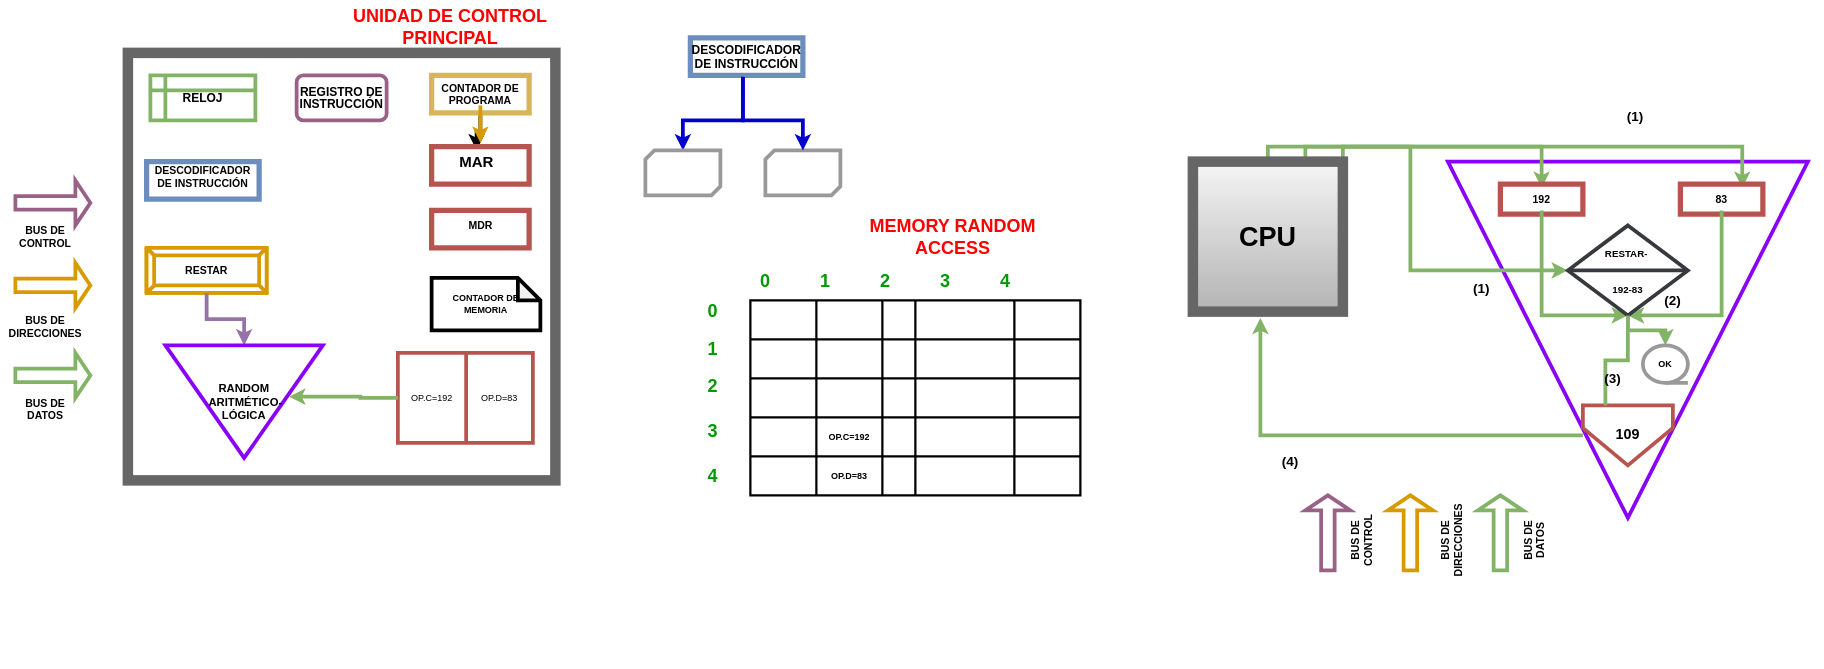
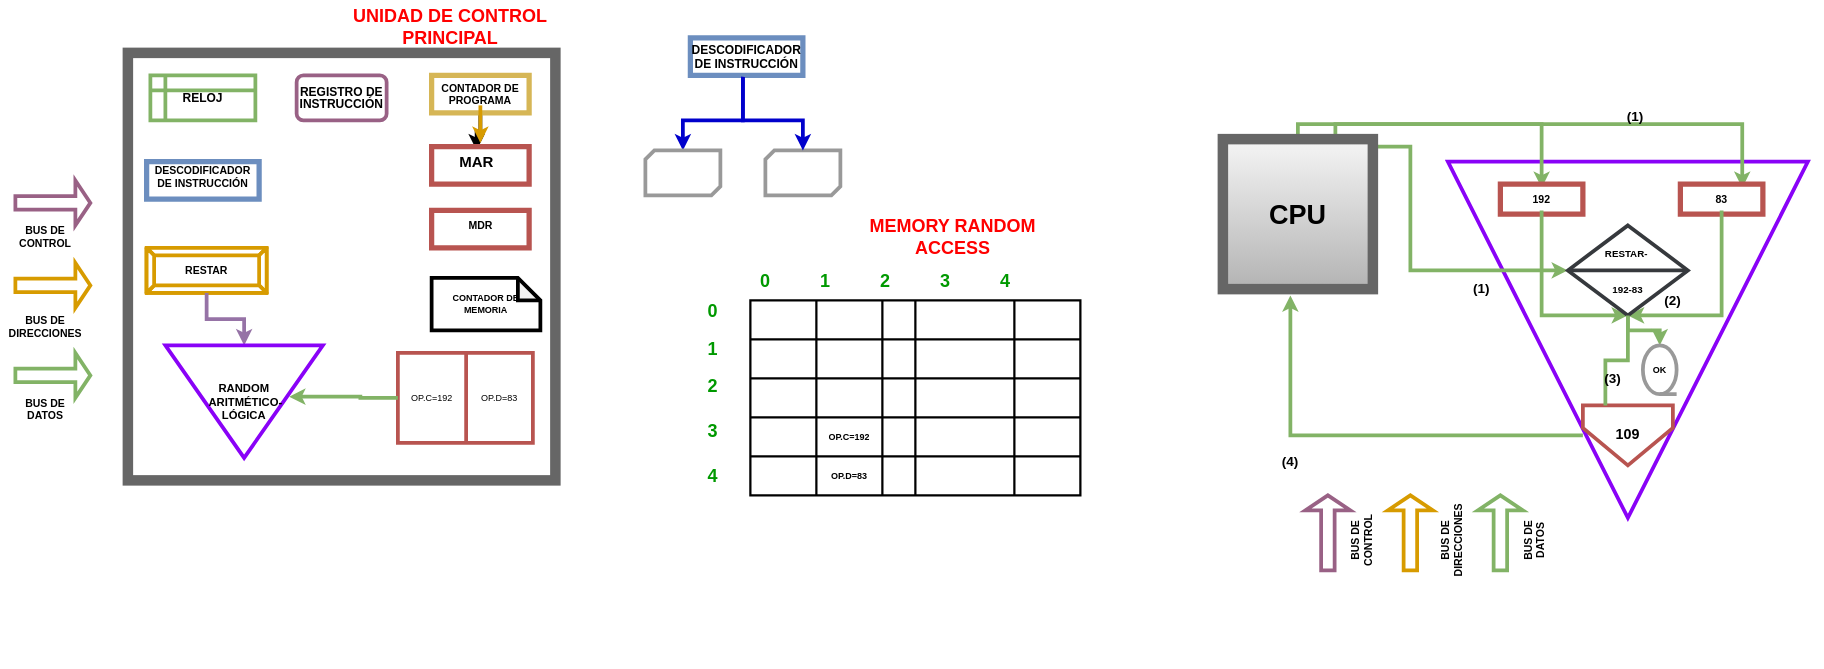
- <mxCell id="75" value="&lt;b style=&quot;font-size: 36px;&quot;&gt;CPU&lt;/b&gt;" style="whiteSpace=wrap;html=1;aspect=fixed;fillColor=#f5f5f5;gradientColor=#b3b3b3;strokeColor=#666666;strokeWidth=14;" parent="1" vertex="1"><mxGeometry x="1590" y="215" width="200" height="200" as="geometry" /></mxCell>
+ <mxCell id="75" value="&lt;b style=&quot;font-size: 36px;&quot;&gt;CPU&lt;/b&gt;" style="whiteSpace=wrap;html=1;aspect=fixed;fillColor=#f5f5f5;gradientColor=#b3b3b3;strokeColor=#666666;strokeWidth=14;" parent="1" vertex="1"><mxGeometry x="1630" y="185" width="200" height="200" as="geometry" /></mxCell>
- <mxCell id="89" value="OK" style="shape=tapeData;whiteSpace=wrap;html=1;perimeter=ellipsePerimeter;strokeColor=#999999;strokeWidth=5;fontSize=12;fontColor=#000000;fillColor=none;fontStyle=1" parent="1" vertex="1"><mxGeometry x="2190" y="460" width="60" height="50" as="geometry" /></mxCell>
+ <mxCell id="89" value="OK" style="shape=tapeData;whiteSpace=wrap;html=1;perimeter=ellipsePerimeter;strokeColor=#999999;strokeWidth=5;fontSize=12;fontColor=#000000;fillColor=none;fontStyle=1" parent="1" vertex="1"><mxGeometry x="2190" y="460" width="45" height="65" as="geometry" /></mxCell>
